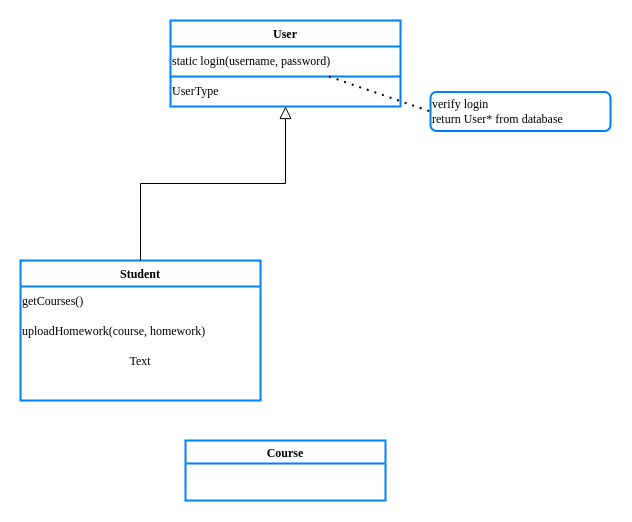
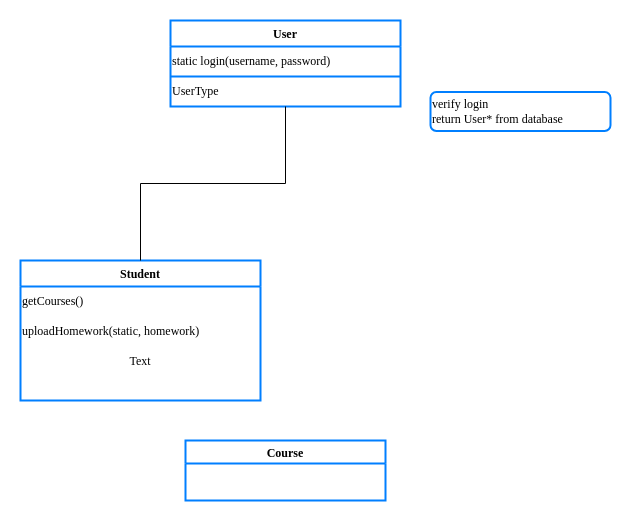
- <mxCell id="12" value="" style="endArrow=none;dashed=1;html=1;dashPattern=1 3;strokeWidth=2;rounded=0;fontFamily=Verdana;entryX=0;entryY=0.5;entryDx=0;entryDy=0;" parent="1" source="3" target="11" edge="1"><mxGeometry width="50" height="50" relative="1" as="geometry"><mxPoint x="230" y="250" as="sourcePoint" /><mxPoint x="280" y="200" as="targetPoint" /></mxGeometry></mxCell>
- <mxCell id="10" value="" style="endArrow=block;endSize=10;endFill=0;shadow=0;strokeWidth=1;rounded=0;edgeStyle=elbowEdgeStyle;elbow=vertical;" parent="1" source="6" target="2" edge="1"><mxGeometry width="160" relative="1" as="geometry"><mxPoint x="149" y="103" as="sourcePoint" /><mxPoint x="149" y="103" as="targetPoint" /></mxGeometry></mxCell>
+ <mxCell id="10" value="" style="endArrow=none;endSize=10;endFill=0;shadow=0;strokeWidth=1;rounded=0;edgeStyle=elbowEdgeStyle;elbow=vertical;" parent="1" source="6" target="2" edge="1"><mxGeometry width="160" relative="1" as="geometry"><mxPoint x="149" y="103" as="sourcePoint" /><mxPoint x="149" y="103" as="targetPoint" /></mxGeometry></mxCell>
- <mxCell id="8" value="&lt;font face=&quot;Verdana&quot;&gt;uploadHomework(course, homework)&lt;/font&gt;" style="text;html=1;strokeColor=none;fillColor=none;align=left;verticalAlign=middle;whiteSpace=wrap;rounded=0;" vertex="1" parent="6"><mxGeometry y="56" width="240" height="30" as="geometry" /></mxCell>
+ <mxCell id="8" value="&lt;font face=&quot;Verdana&quot;&gt;uploadHomework(static, homework)&lt;/font&gt;" style="text;html=1;strokeColor=none;fillColor=none;align=left;verticalAlign=middle;whiteSpace=wrap;rounded=0;" vertex="1" parent="6"><mxGeometry y="56" width="240" height="30" as="geometry" /></mxCell>
